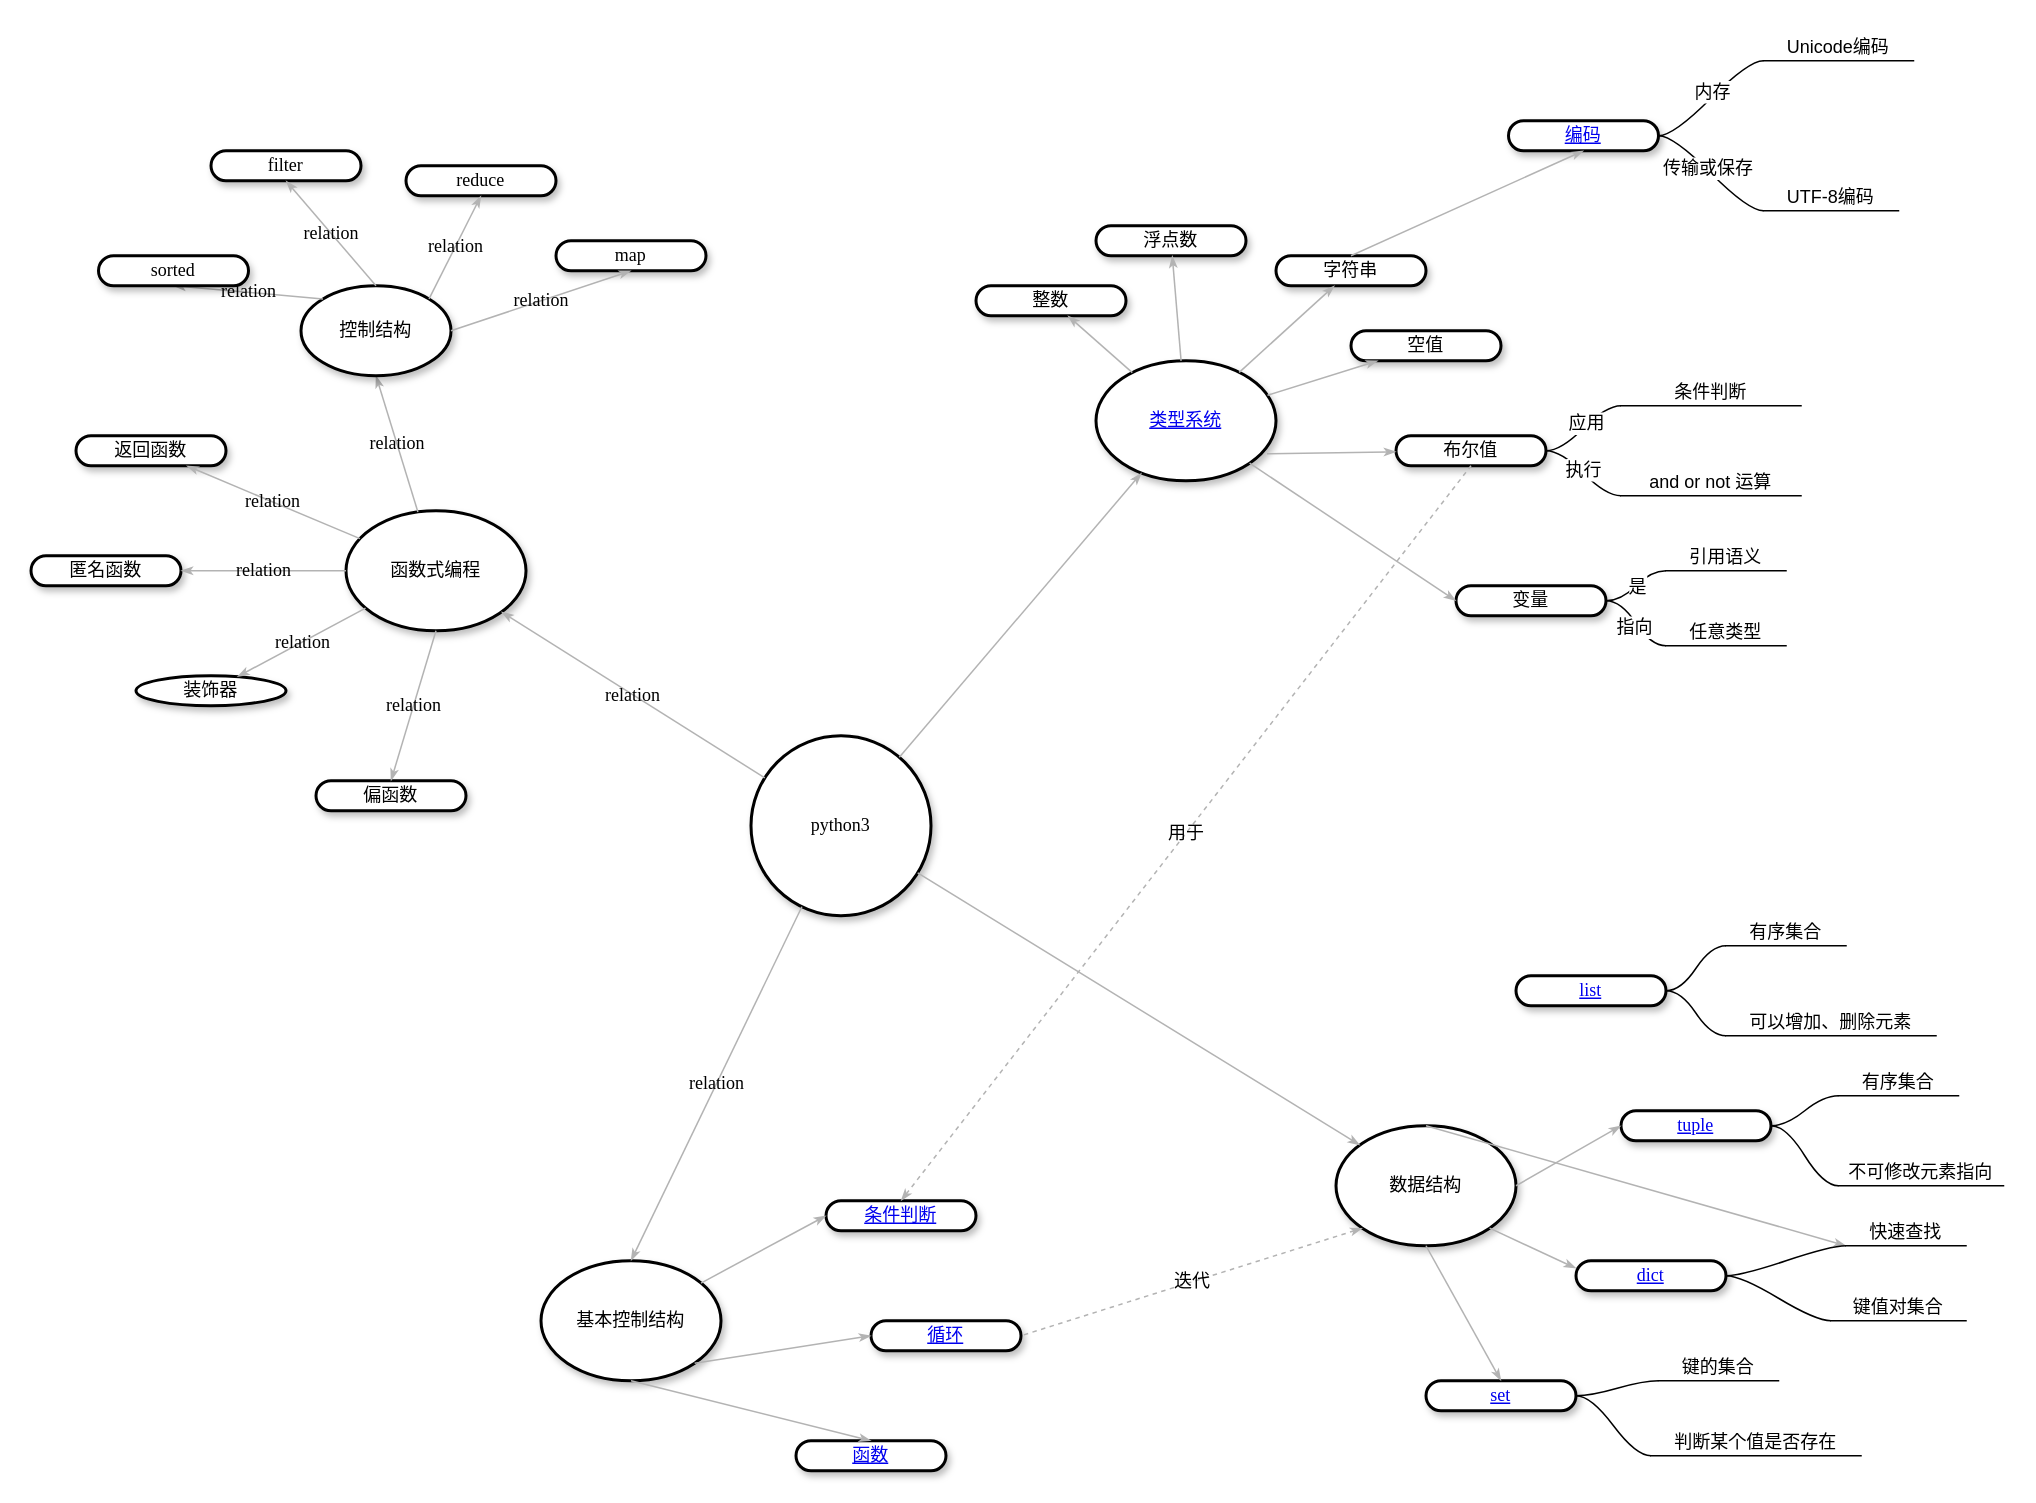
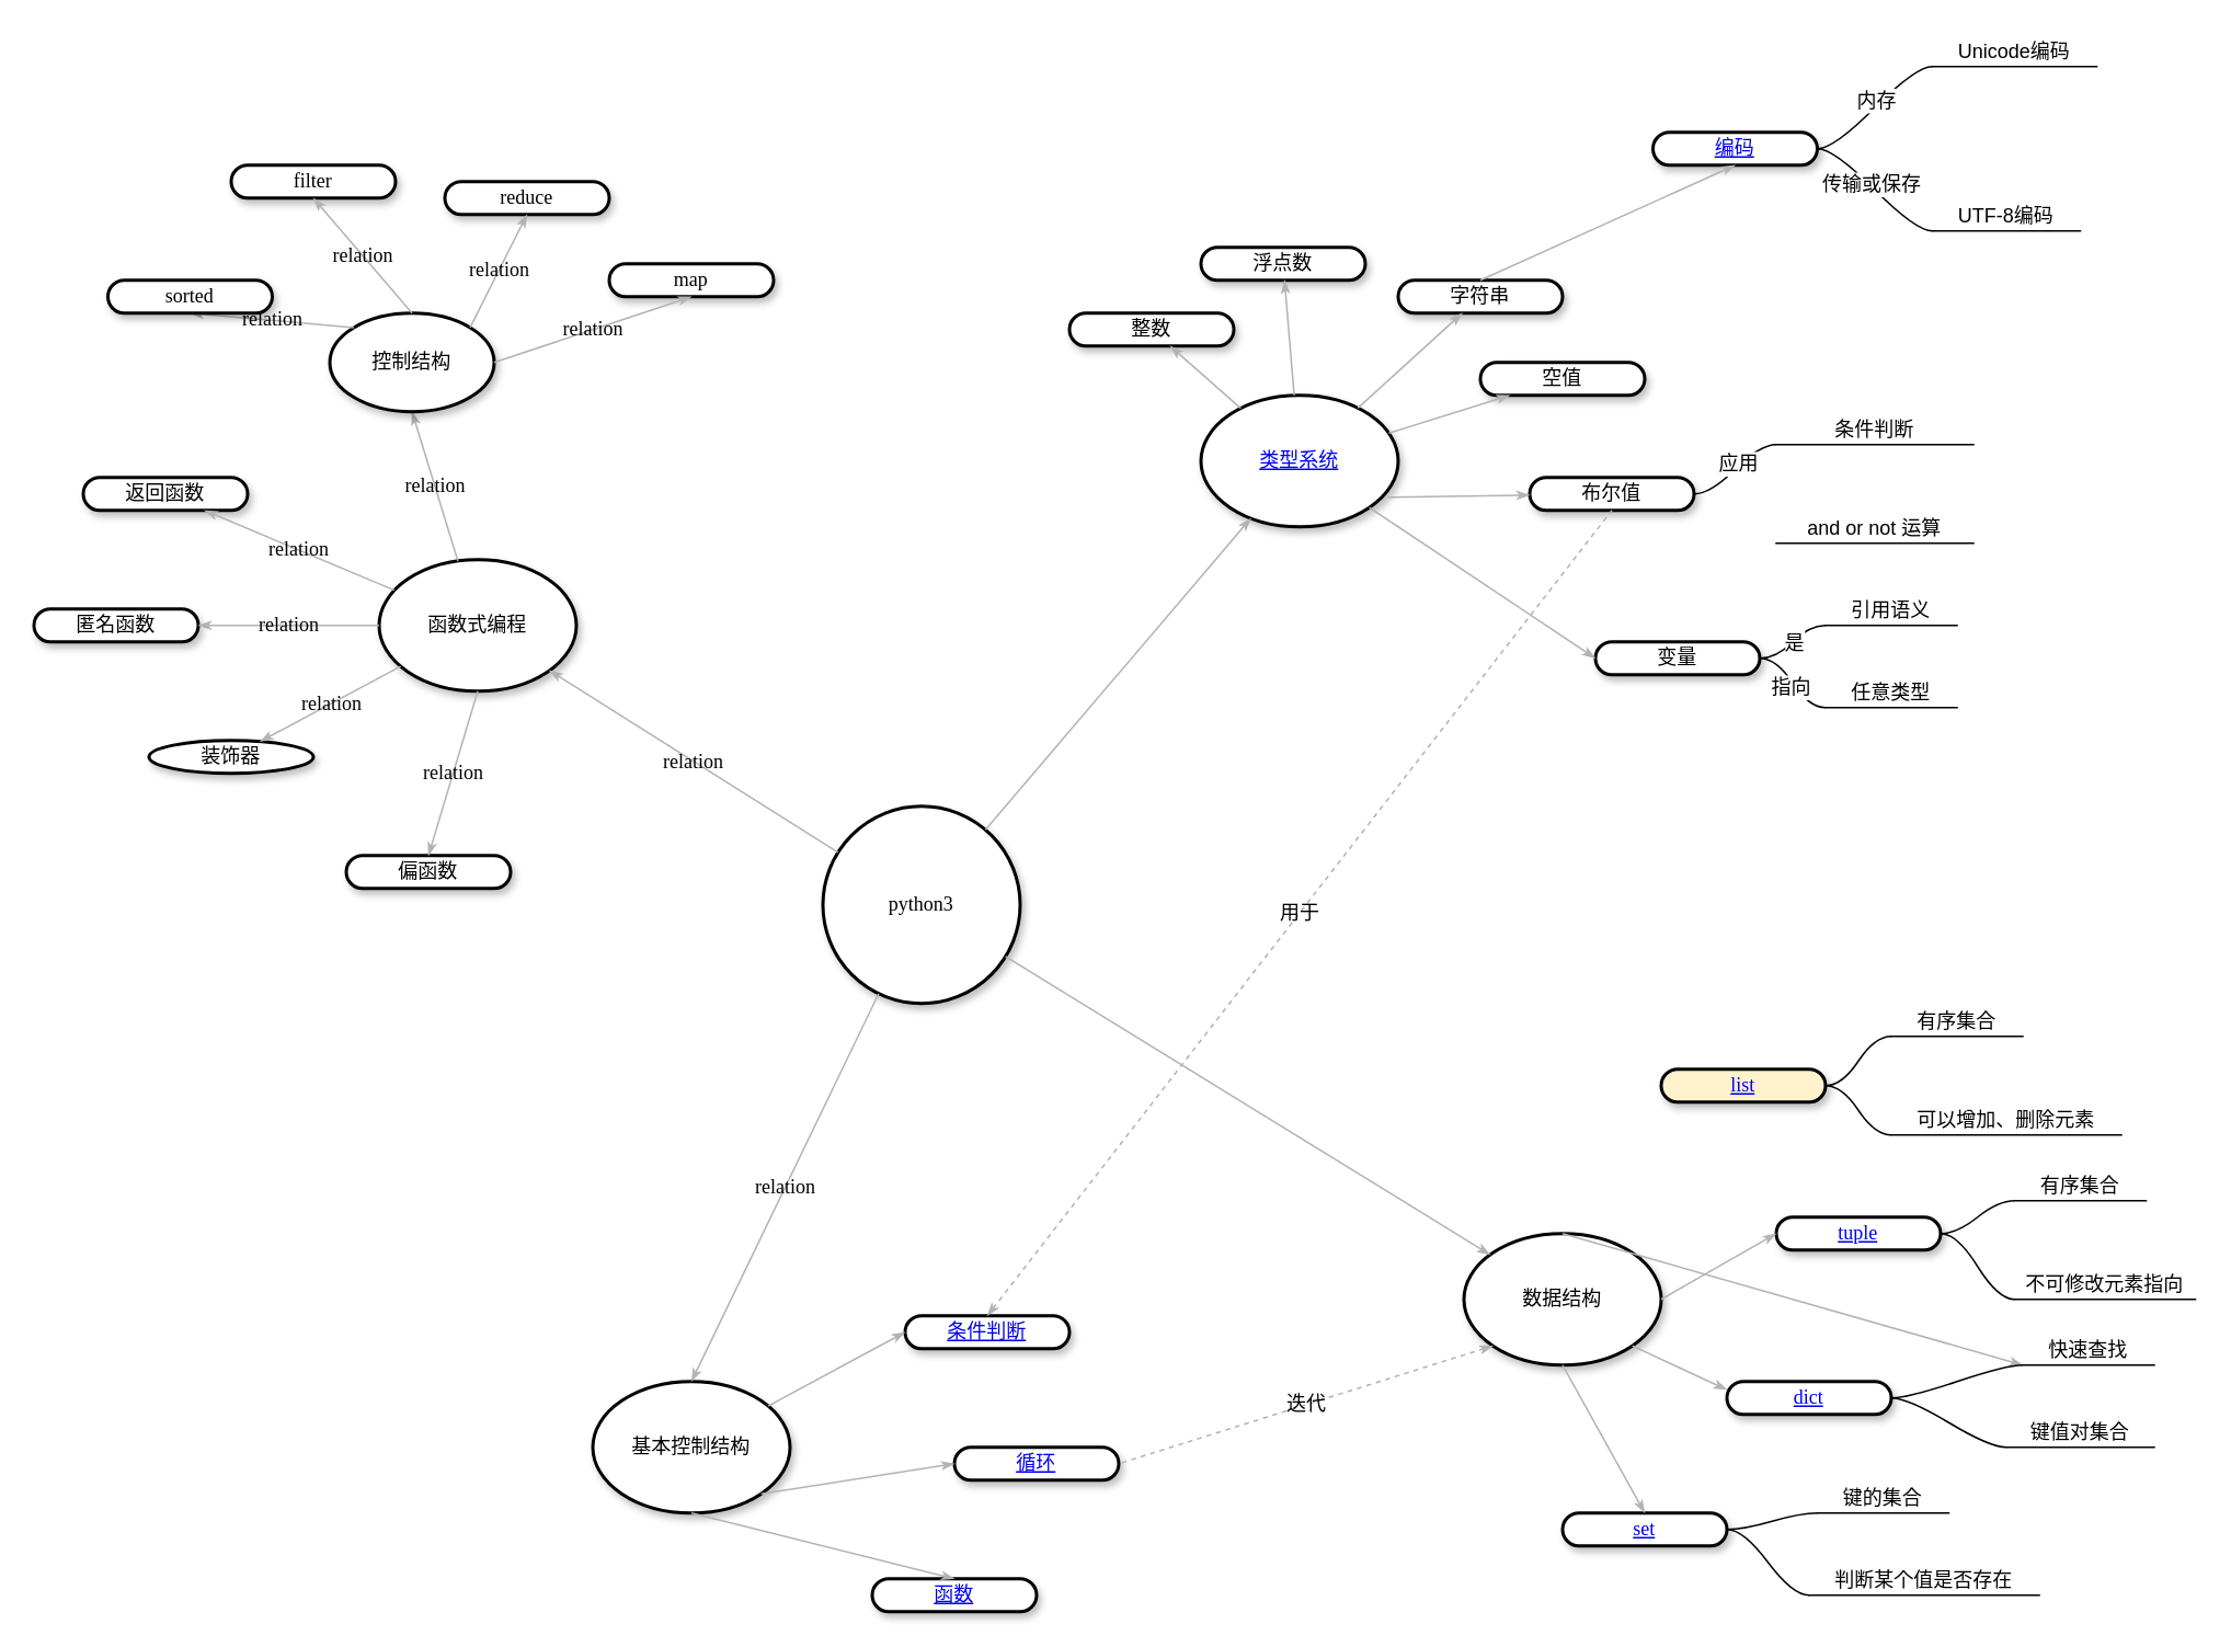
- <mxCell id="35" value="" style="edgeStyle=entityRelationEdgeStyle;startArrow=none;endArrow=none;segment=10;curved=1;exitX=1;exitY=0.5;exitDx=0;exitDy=0;" edge="1" parent="1" source="14" target="34"><mxGeometry relative="1" as="geometry"><mxPoint x="1010" y="270" as="sourcePoint" /></mxGeometry></mxCell>
- <mxCell id="36" value="执行" style="text;html=1;align=center;verticalAlign=middle;resizable=0;points=[];labelBackgroundColor=#ffffff;" vertex="1" connectable="0" parent="35"><mxGeometry x="-0.084" y="1" relative="1" as="geometry"><mxPoint as="offset" /></mxGeometry></mxCell>
- <mxCell id="52" value="&lt;a href=&quot;https://github.com/tesla1995/notes/blob/master/python/list.md&quot;&gt;list&lt;/a&gt;" style="whiteSpace=wrap;html=1;rounded=1;shadow=1;comic=0;labelBackgroundColor=none;strokeWidth=2;fontFamily=Verdana;fontSize=12;align=center;arcSize=50;" vertex="1" parent="1"><mxGeometry x="1010" y="650" width="100" height="20" as="geometry" /></mxCell>
+ <mxCell id="52" value="&lt;a href=&quot;https://github.com/tesla1995/notes/blob/master/python/list.md&quot;&gt;list&lt;/a&gt;" style="whiteSpace=wrap;html=1;rounded=1;shadow=1;comic=0;labelBackgroundColor=none;strokeWidth=2;fontFamily=Verdana;fontSize=12;align=center;arcSize=50;fillColor=#fff2cc;" vertex="1" parent="1"><mxGeometry x="1010" y="650" width="100" height="20" as="geometry" /></mxCell>
